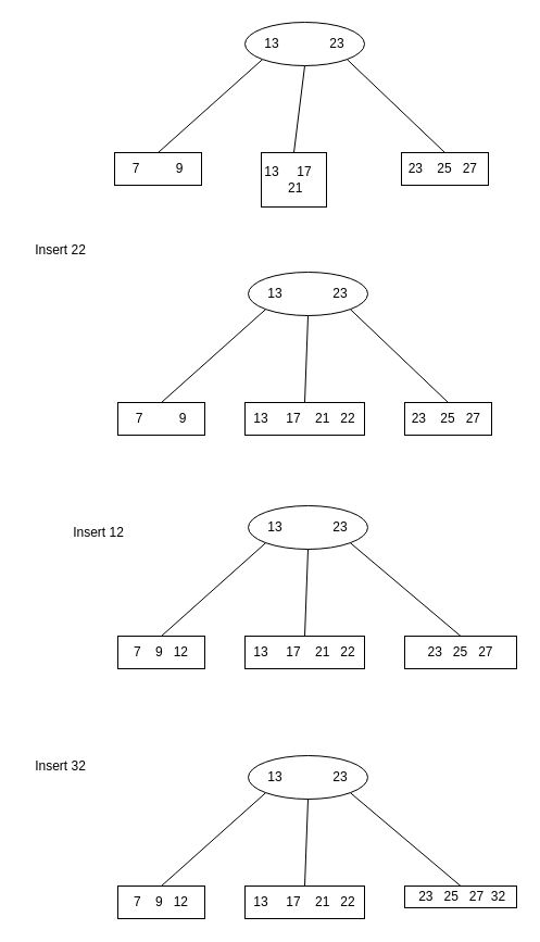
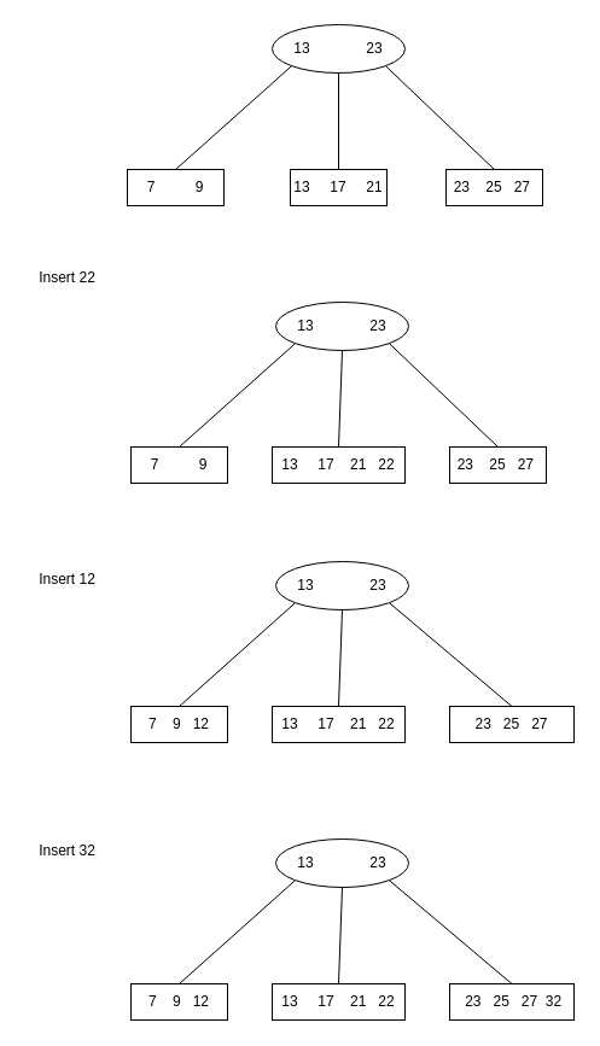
- <mxCell id="4" value="13&amp;nbsp; &amp;nbsp; &amp;nbsp;17&amp;nbsp; &amp;nbsp; &amp;nbsp;21" style="rounded=0;whiteSpace=wrap;html=1;" parent="1" vertex="1"><mxGeometry x="240" y="140" width="60" height="50" as="geometry" /></mxCell>
+ <mxCell id="4" value="13&amp;nbsp; &amp;nbsp; &amp;nbsp;17&amp;nbsp; &amp;nbsp; &amp;nbsp;21" style="rounded=0;whiteSpace=wrap;html=1;" parent="1" vertex="1"><mxGeometry x="240" y="140" width="80" height="30" as="geometry" /></mxCell>
- <mxCell id="31" value="Insert 12" style="text;html=1;align=center;verticalAlign=middle;resizable=0;points=[];autosize=1;strokeColor=none;fillColor=none;" parent="1" vertex="1"><mxGeometry x="55" y="475" width="70" height="30" as="geometry" /></mxCell>
+ <mxCell id="31" value="Insert 12" style="text;html=1;align=center;verticalAlign=middle;resizable=0;points=[];autosize=1;strokeColor=none;fillColor=none;" parent="1" vertex="1"><mxGeometry x="20" y="465" width="70" height="30" as="geometry" /></mxCell>
- <mxCell id="26" value="&amp;nbsp;23&amp;nbsp; &amp;nbsp;25&amp;nbsp; &amp;nbsp;27&amp;nbsp; 32" style="rounded=0;whiteSpace=wrap;html=1;" parent="1" vertex="1"><mxGeometry x="372" y="815" width="103" height="20" as="geometry" /></mxCell>
+ <mxCell id="26" value="&amp;nbsp;23&amp;nbsp; &amp;nbsp;25&amp;nbsp; &amp;nbsp;27&amp;nbsp; 32" style="rounded=0;whiteSpace=wrap;html=1;" parent="1" vertex="1"><mxGeometry x="372" y="815" width="103" height="30" as="geometry" /></mxCell>
